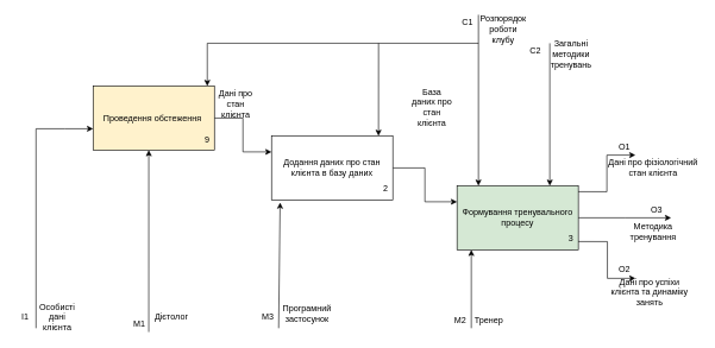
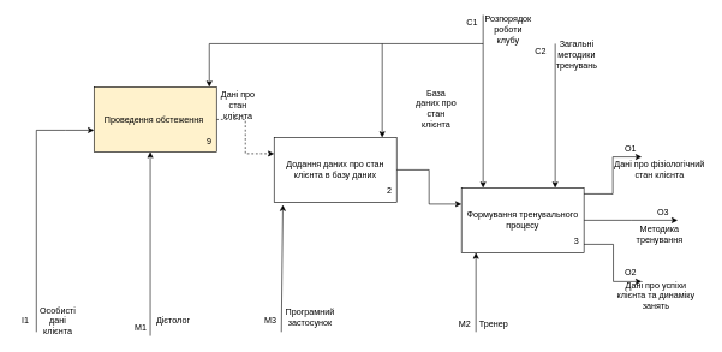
- <mxCell id="2" style="edgeStyle=orthogonalEdgeStyle;rounded=0;orthogonalLoop=1;jettySize=auto;html=1;entryX=0;entryY=0.25;entryDx=0;entryDy=0;" edge="1" parent="1" source="3" target="9"><mxGeometry relative="1" as="geometry" /></mxCell>
+ <mxCell id="2" style="edgeStyle=orthogonalEdgeStyle;rounded=0;orthogonalLoop=1;jettySize=auto;html=1;entryX=0;entryY=0.25;entryDx=0;entryDy=0;dashed=1;" edge="1" parent="1" source="3" target="9"><mxGeometry relative="1" as="geometry" /></mxCell>
- <mxCell id="12" value="Формування тренувального процесу" style="rounded=0;whiteSpace=wrap;html=1;fillColor=#d5e8d4;" vertex="1" parent="1"><mxGeometry x="640" y="260" width="170" height="90" as="geometry" /></mxCell>
+ <mxCell id="12" value="Формування тренувального процесу" style="rounded=0;whiteSpace=wrap;html=1;" vertex="1" parent="1"><mxGeometry x="640" y="260" width="170" height="90" as="geometry" /></mxCell>
